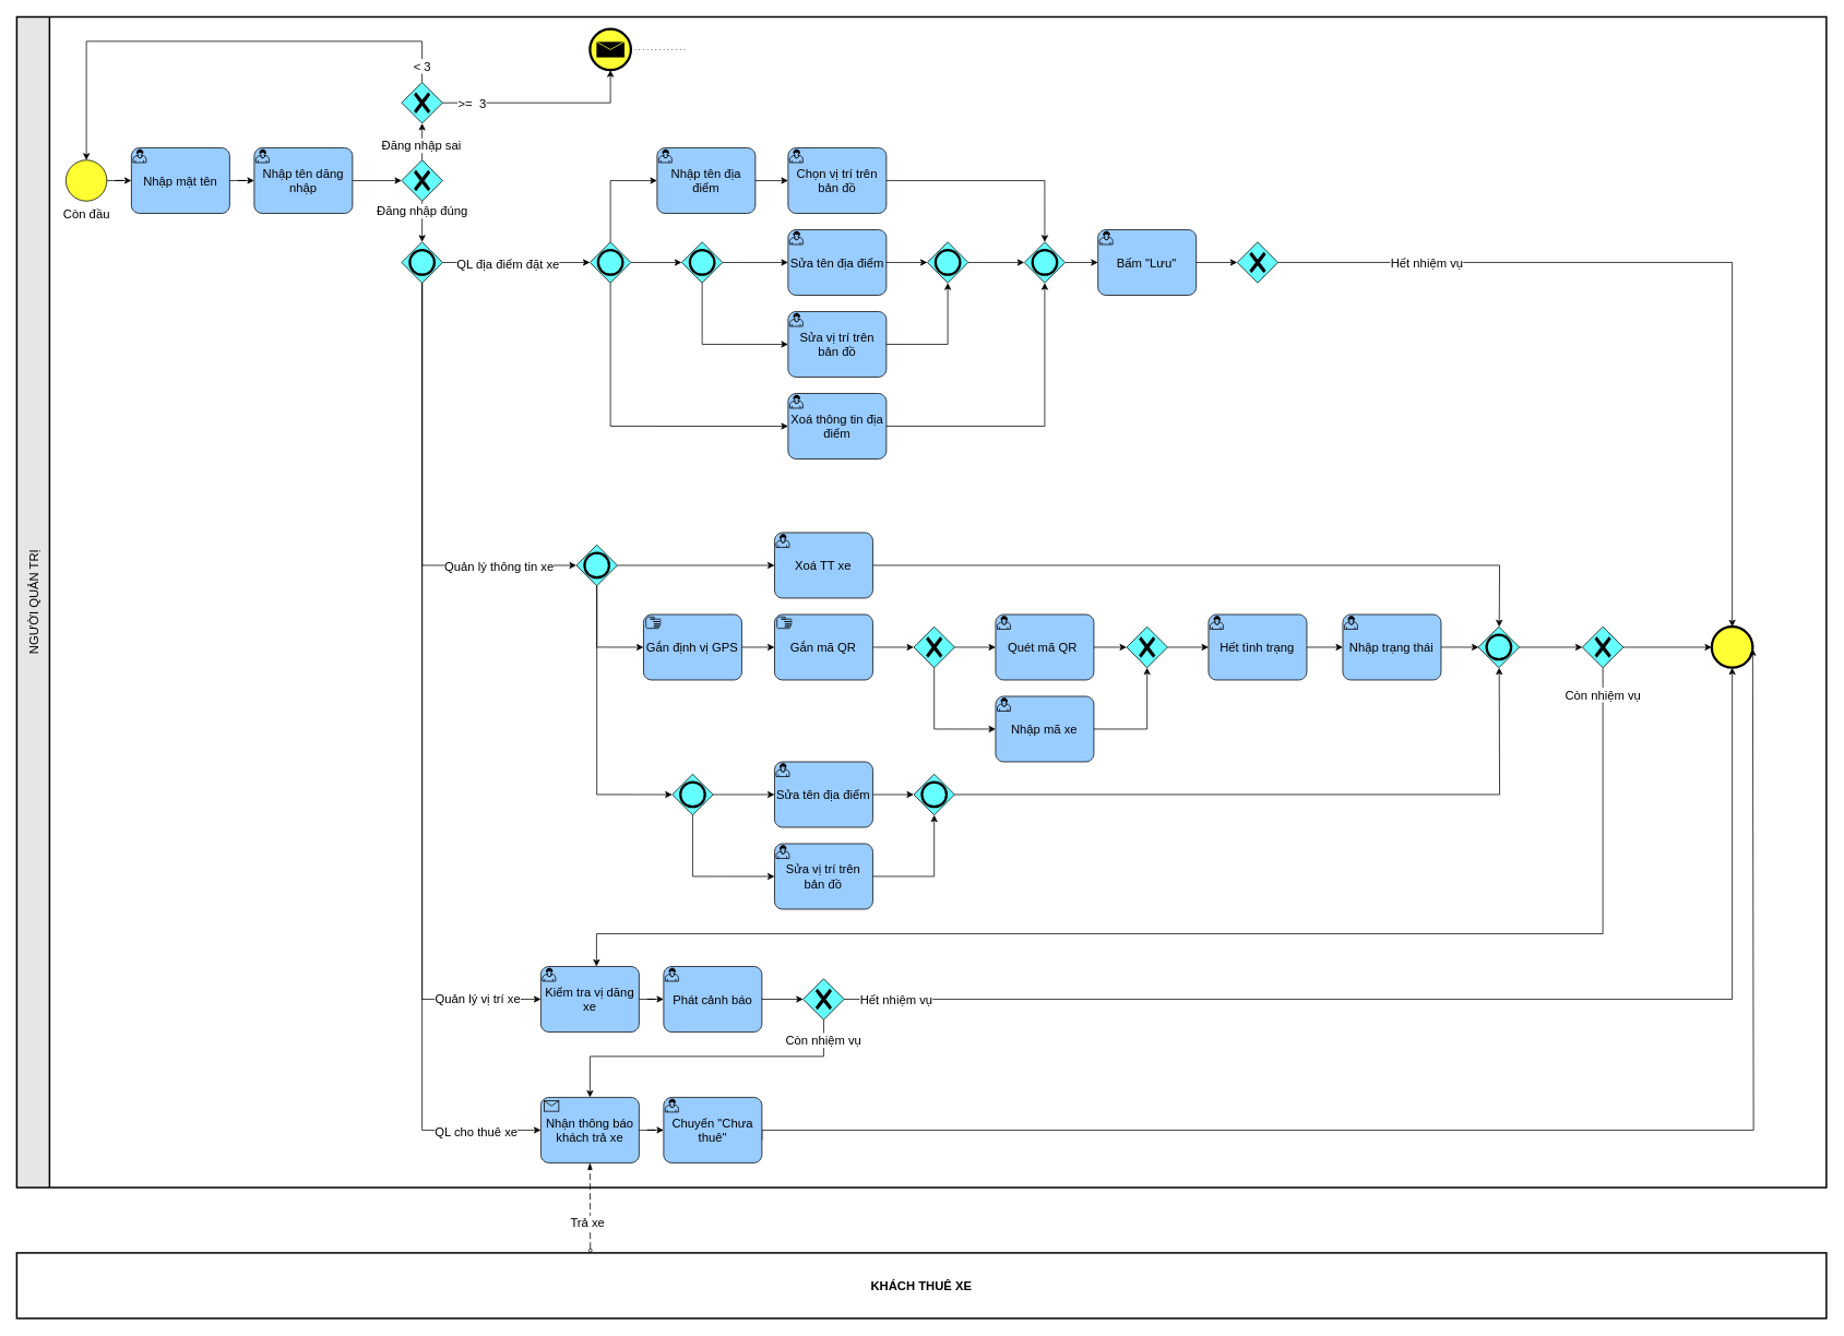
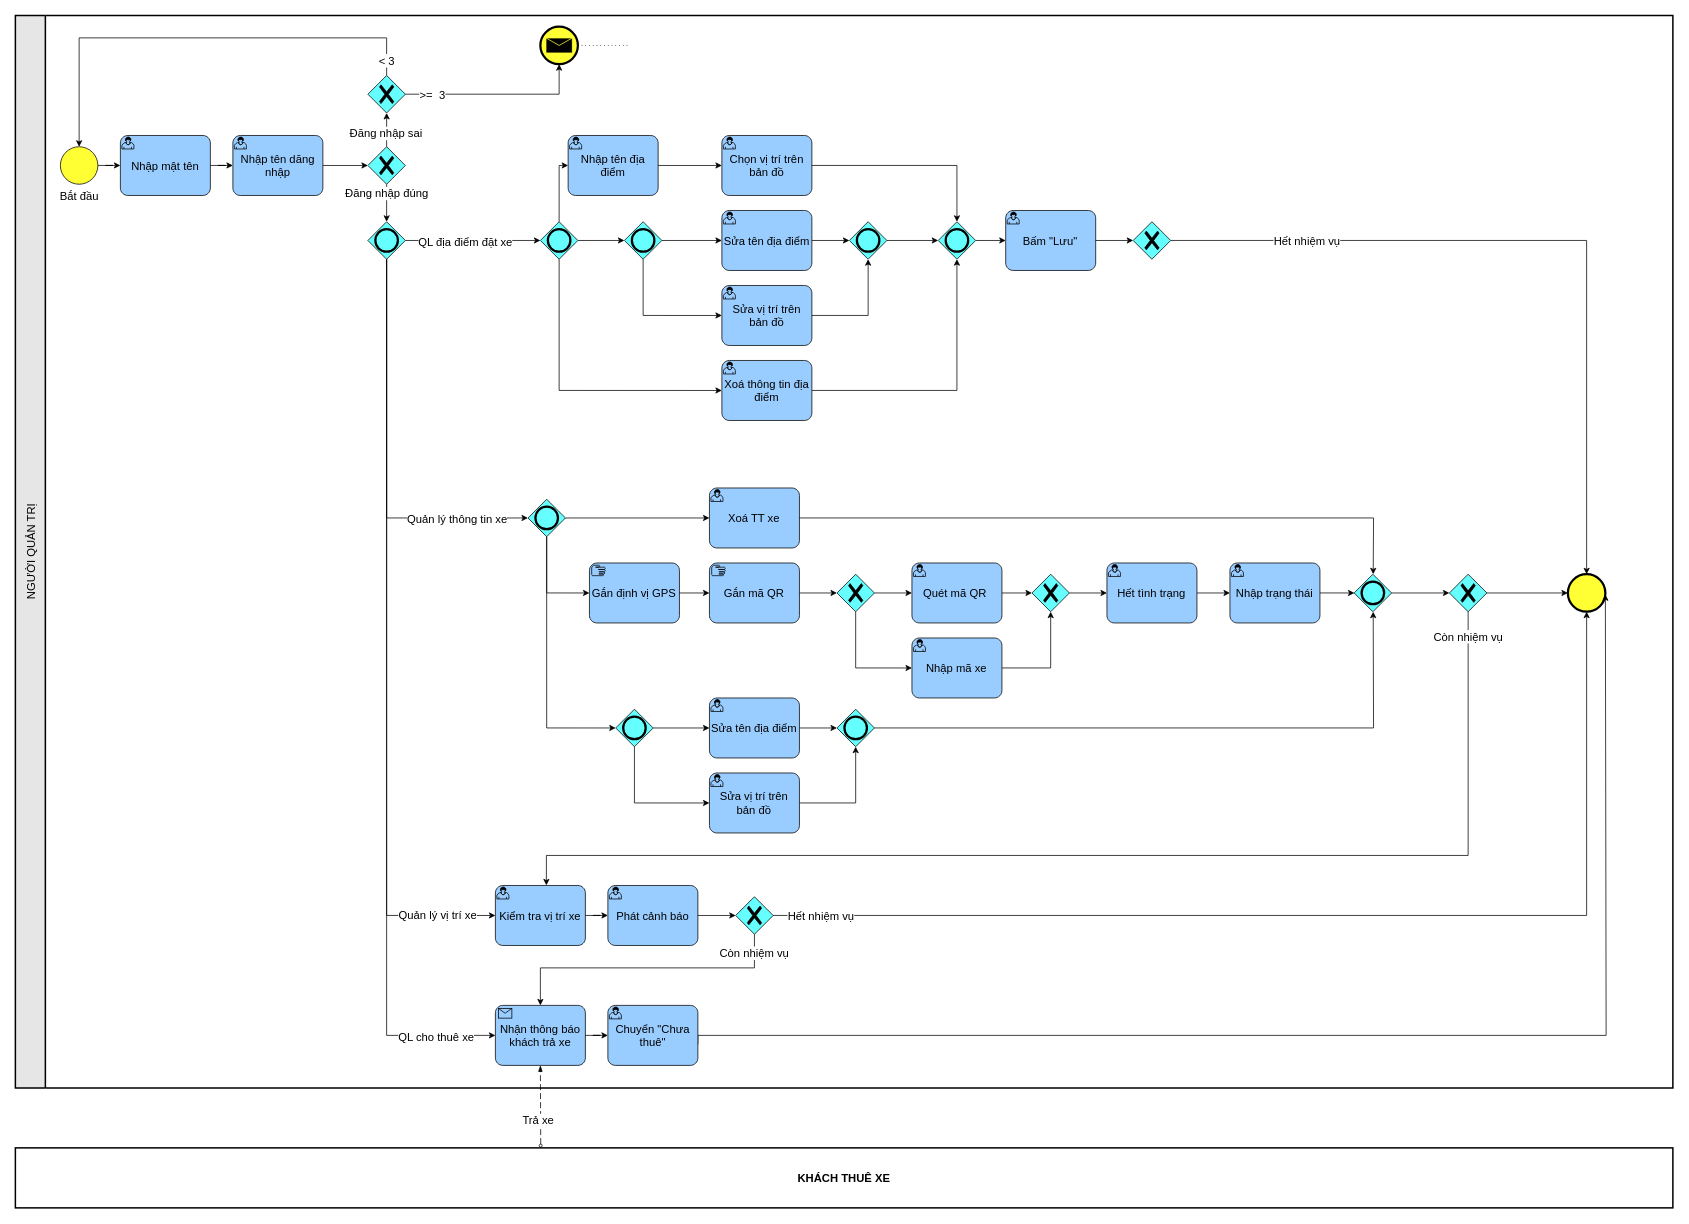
- <mxCell id="28" value="Nhập tên địa điểm" style="points=[[0.25,0,0],[0.5,0,0],[0.75,0,0],[1,0.25,0],[1,0.5,0],[1,0.75,0],[0.75,1,0],[0.5,1,0],[0.25,1,0],[0,0.75,0],[0,0.5,0],[0,0.25,0]];shape=mxgraph.bpmn.task;whiteSpace=wrap;rectStyle=rounded;size=10;html=1;container=1;expand=0;collapsible=0;taskMarker=user;fillColor=#99CCFF;fontSize=15;" parent="2" vertex="1"><mxGeometry x="782" y="160.14" width="120" height="80" as="geometry" /></mxCell>
+ <mxCell id="28" value="Nhập tên địa điểm" style="points=[[0.25,0,0],[0.5,0,0],[0.75,0,0],[1,0.25,0],[1,0.5,0],[1,0.75,0],[0.75,1,0],[0.5,1,0],[0.25,1,0],[0,0.75,0],[0,0.5,0],[0,0.25,0]];shape=mxgraph.bpmn.task;whiteSpace=wrap;rectStyle=rounded;size=10;html=1;container=1;expand=0;collapsible=0;taskMarker=user;fillColor=#99CCFF;fontSize=15;" parent="2" vertex="1"><mxGeometry x="737" y="160.14" width="120" height="80" as="geometry" /></mxCell>
- <mxCell id="4" value="Còn đầu" style="points=[[0.145,0.145,0],[0.5,0,0],[0.855,0.145,0],[1,0.5,0],[0.855,0.855,0],[0.5,1,0],[0.145,0.855,0],[0,0.5,0]];shape=mxgraph.bpmn.event;html=1;verticalLabelPosition=bottom;labelBackgroundColor=#ffffff;verticalAlign=top;align=center;perimeter=ellipsePerimeter;outlineConnect=0;aspect=fixed;outline=standard;symbol=general;fillColor=#FFFF33;fontSize=15;" parent="2" vertex="1"><mxGeometry x="60" y="175.14" width="50" height="50" as="geometry" /></mxCell>
+ <mxCell id="4" value="Bắt đầu" style="points=[[0.145,0.145,0],[0.5,0,0],[0.855,0.145,0],[1,0.5,0],[0.855,0.855,0],[0.5,1,0],[0.145,0.855,0],[0,0.5,0]];shape=mxgraph.bpmn.event;html=1;verticalLabelPosition=bottom;labelBackgroundColor=#ffffff;verticalAlign=top;align=center;perimeter=ellipsePerimeter;outlineConnect=0;aspect=fixed;outline=standard;symbol=general;fillColor=#FFFF33;fontSize=15;" parent="2" vertex="1"><mxGeometry x="60" y="175.14" width="50" height="50" as="geometry" /></mxCell>
- <mxCell id="69" value="Kiểm tra vị dăng xe" style="points=[[0.25,0,0],[0.5,0,0],[0.75,0,0],[1,0.25,0],[1,0.5,0],[1,0.75,0],[0.75,1,0],[0.5,1,0],[0.25,1,0],[0,0.75,0],[0,0.5,0],[0,0.25,0]];shape=mxgraph.bpmn.task;whiteSpace=wrap;rectStyle=rounded;size=10;html=1;container=1;expand=0;collapsible=0;taskMarker=user;fillColor=#99CCFF;fontSize=15;" parent="2" vertex="1"><mxGeometry x="640.0" y="1160.14" width="120" height="80" as="geometry" /></mxCell>
+ <mxCell id="69" value="Kiểm tra vị trí xe" style="points=[[0.25,0,0],[0.5,0,0],[0.75,0,0],[1,0.25,0],[1,0.5,0],[1,0.75,0],[0.75,1,0],[0.5,1,0],[0.25,1,0],[0,0.75,0],[0,0.5,0],[0,0.25,0]];shape=mxgraph.bpmn.task;whiteSpace=wrap;rectStyle=rounded;size=10;html=1;container=1;expand=0;collapsible=0;taskMarker=user;fillColor=#99CCFF;fontSize=15;" parent="2" vertex="1"><mxGeometry x="640.0" y="1160.14" width="120" height="80" as="geometry" /></mxCell>
